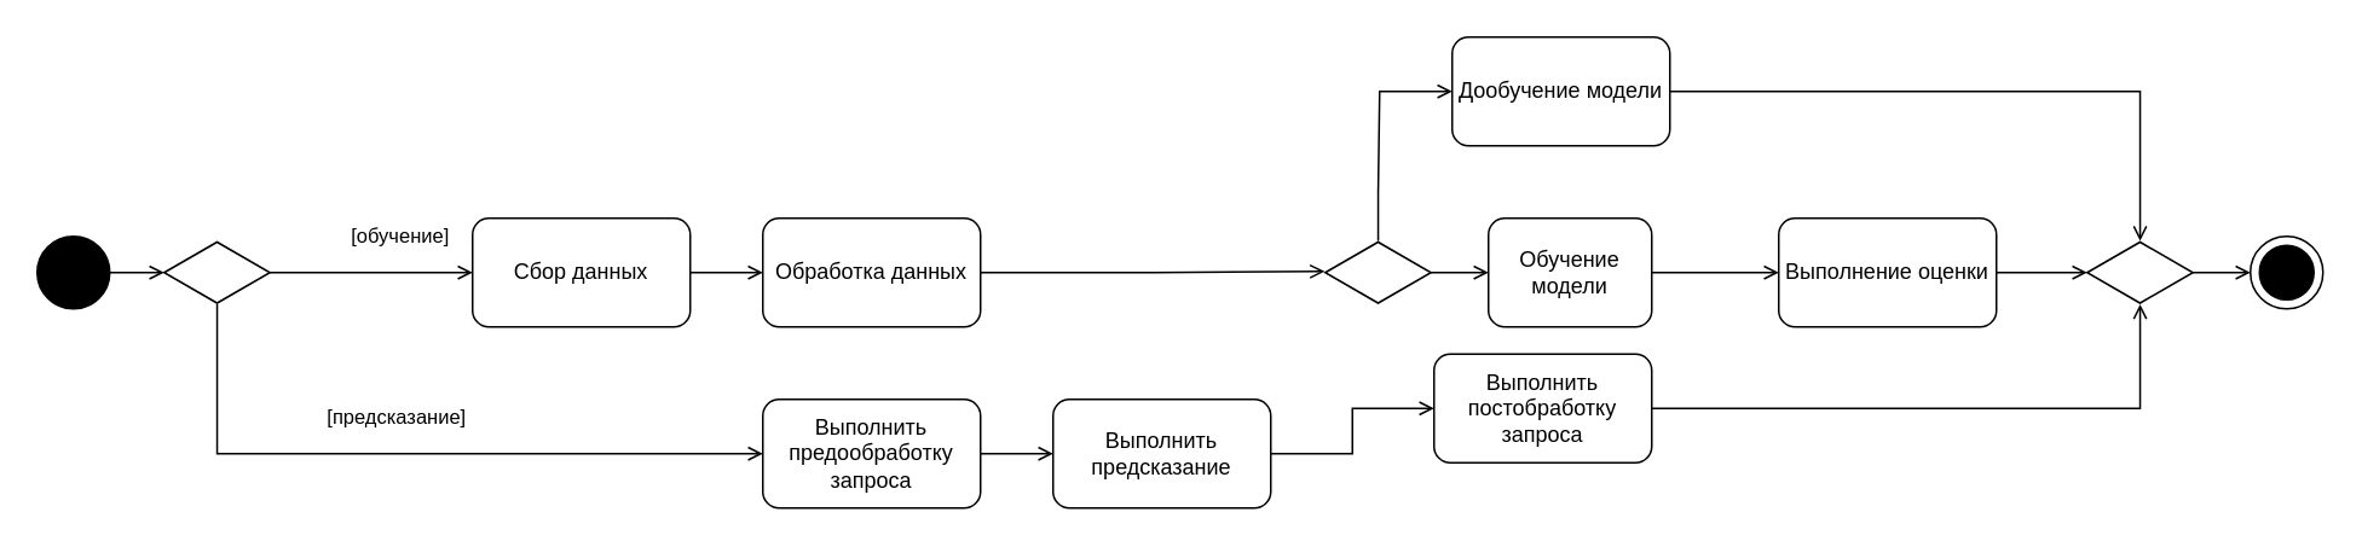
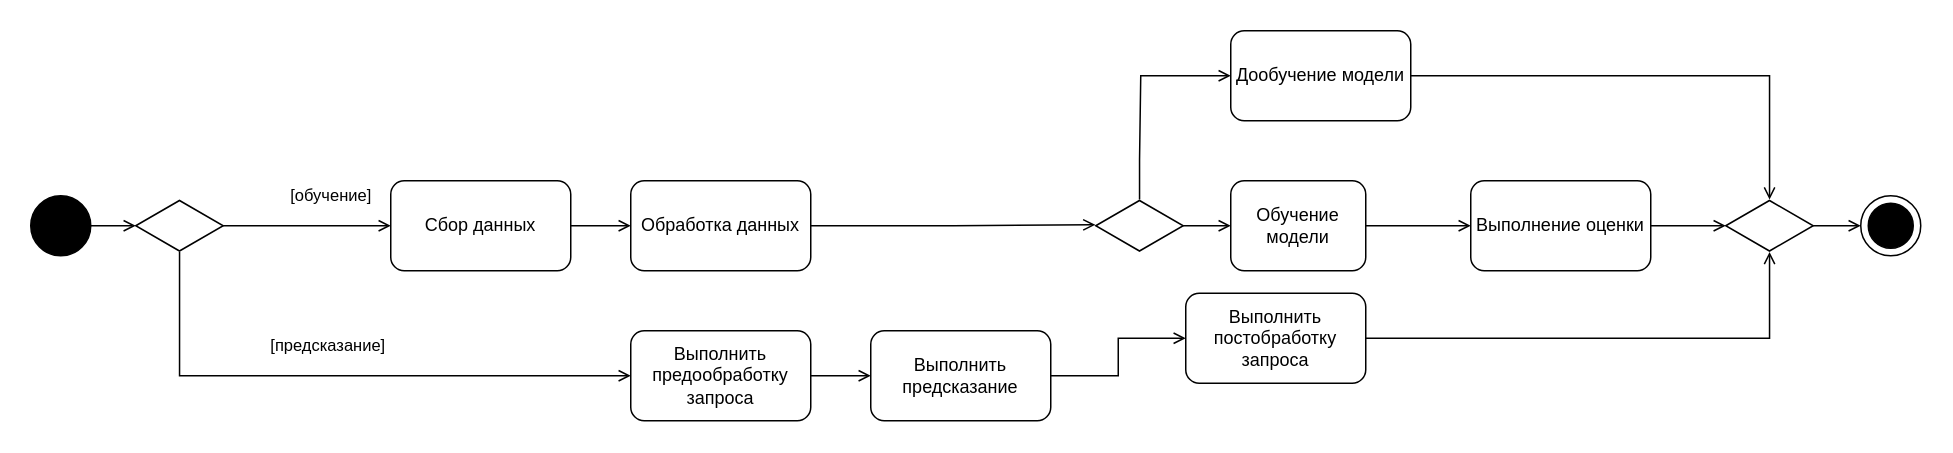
- <mxCell id="12" value="Дообучение модели" style="rounded=1;whiteSpace=wrap;html=1;" vertex="1" parent="1"><mxGeometry x="800" y="20" width="120" height="60" as="geometry" /></mxCell>
+ <mxCell id="12" value="Дообучение модели" style="rounded=1;whiteSpace=wrap;html=1;" vertex="1" parent="1"><mxGeometry x="820" y="20" width="120" height="60" as="geometry" /></mxCell>
